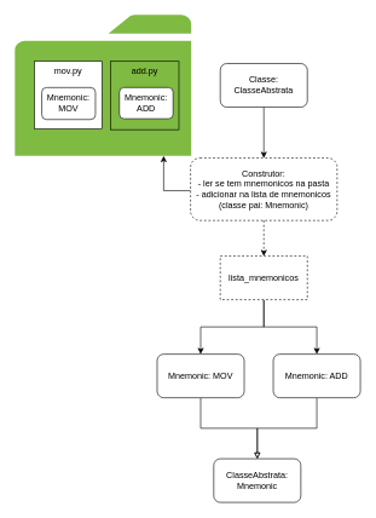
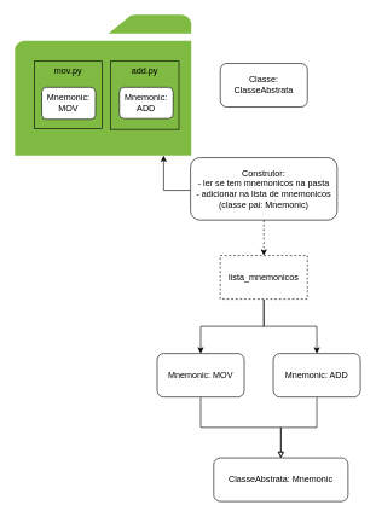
- <mxCell id="9" value="mov.py" style="whiteSpace=wrap;html=1;aspect=fixed;verticalAlign=top;" parent="1" vertex="1"><mxGeometry x="47" y="84" width="93" height="93" as="geometry" /></mxCell>
+ <mxCell id="9" value="mov.py" style="whiteSpace=wrap;html=1;aspect=fixed;verticalAlign=top;fillColor=#7fba42;" parent="1" vertex="1"><mxGeometry x="47" y="84" width="93" height="93" as="geometry" /></mxCell>
- <mxCell id="2" value="" style="edgeStyle=orthogonalEdgeStyle;rounded=0;orthogonalLoop=1;jettySize=auto;html=1;" parent="1" source="13" target="12" edge="1"><mxGeometry relative="1" as="geometry"><mxPoint x="341" y="185" as="sourcePoint" /></mxGeometry></mxCell>
- <mxCell id="12" value="Construtor:&lt;br&gt;- ler se tem mnemonicos na pasta&lt;br&gt;- adicionar na lista de mnemonicos (classe pai: Mnemonic)" style="rounded=1;whiteSpace=wrap;html=1;dashed=1;" parent="1" vertex="1"><mxGeometry x="262" y="217" width="202" height="86" as="geometry" /></mxCell>
+ <mxCell id="12" value="Construtor:&lt;br&gt;- ler se tem mnemonicos na pasta&lt;br&gt;- adicionar na lista de mnemonicos (classe pai: Mnemonic)" style="rounded=1;whiteSpace=wrap;html=1;" parent="1" vertex="1"><mxGeometry x="262" y="217" width="202" height="86" as="geometry" /></mxCell>
- <mxCell id="3" value="ClasseAbstrata: Mnemonic" style="rounded=1;whiteSpace=wrap;html=1;" parent="1" vertex="1"><mxGeometry x="294" y="631" width="120" height="60" as="geometry" /></mxCell>
+ <mxCell id="3" value="ClasseAbstrata: Mnemonic" style="rounded=1;whiteSpace=wrap;html=1;" parent="1" vertex="1"><mxGeometry x="294" y="631" width="185" height="60" as="geometry" /></mxCell>
